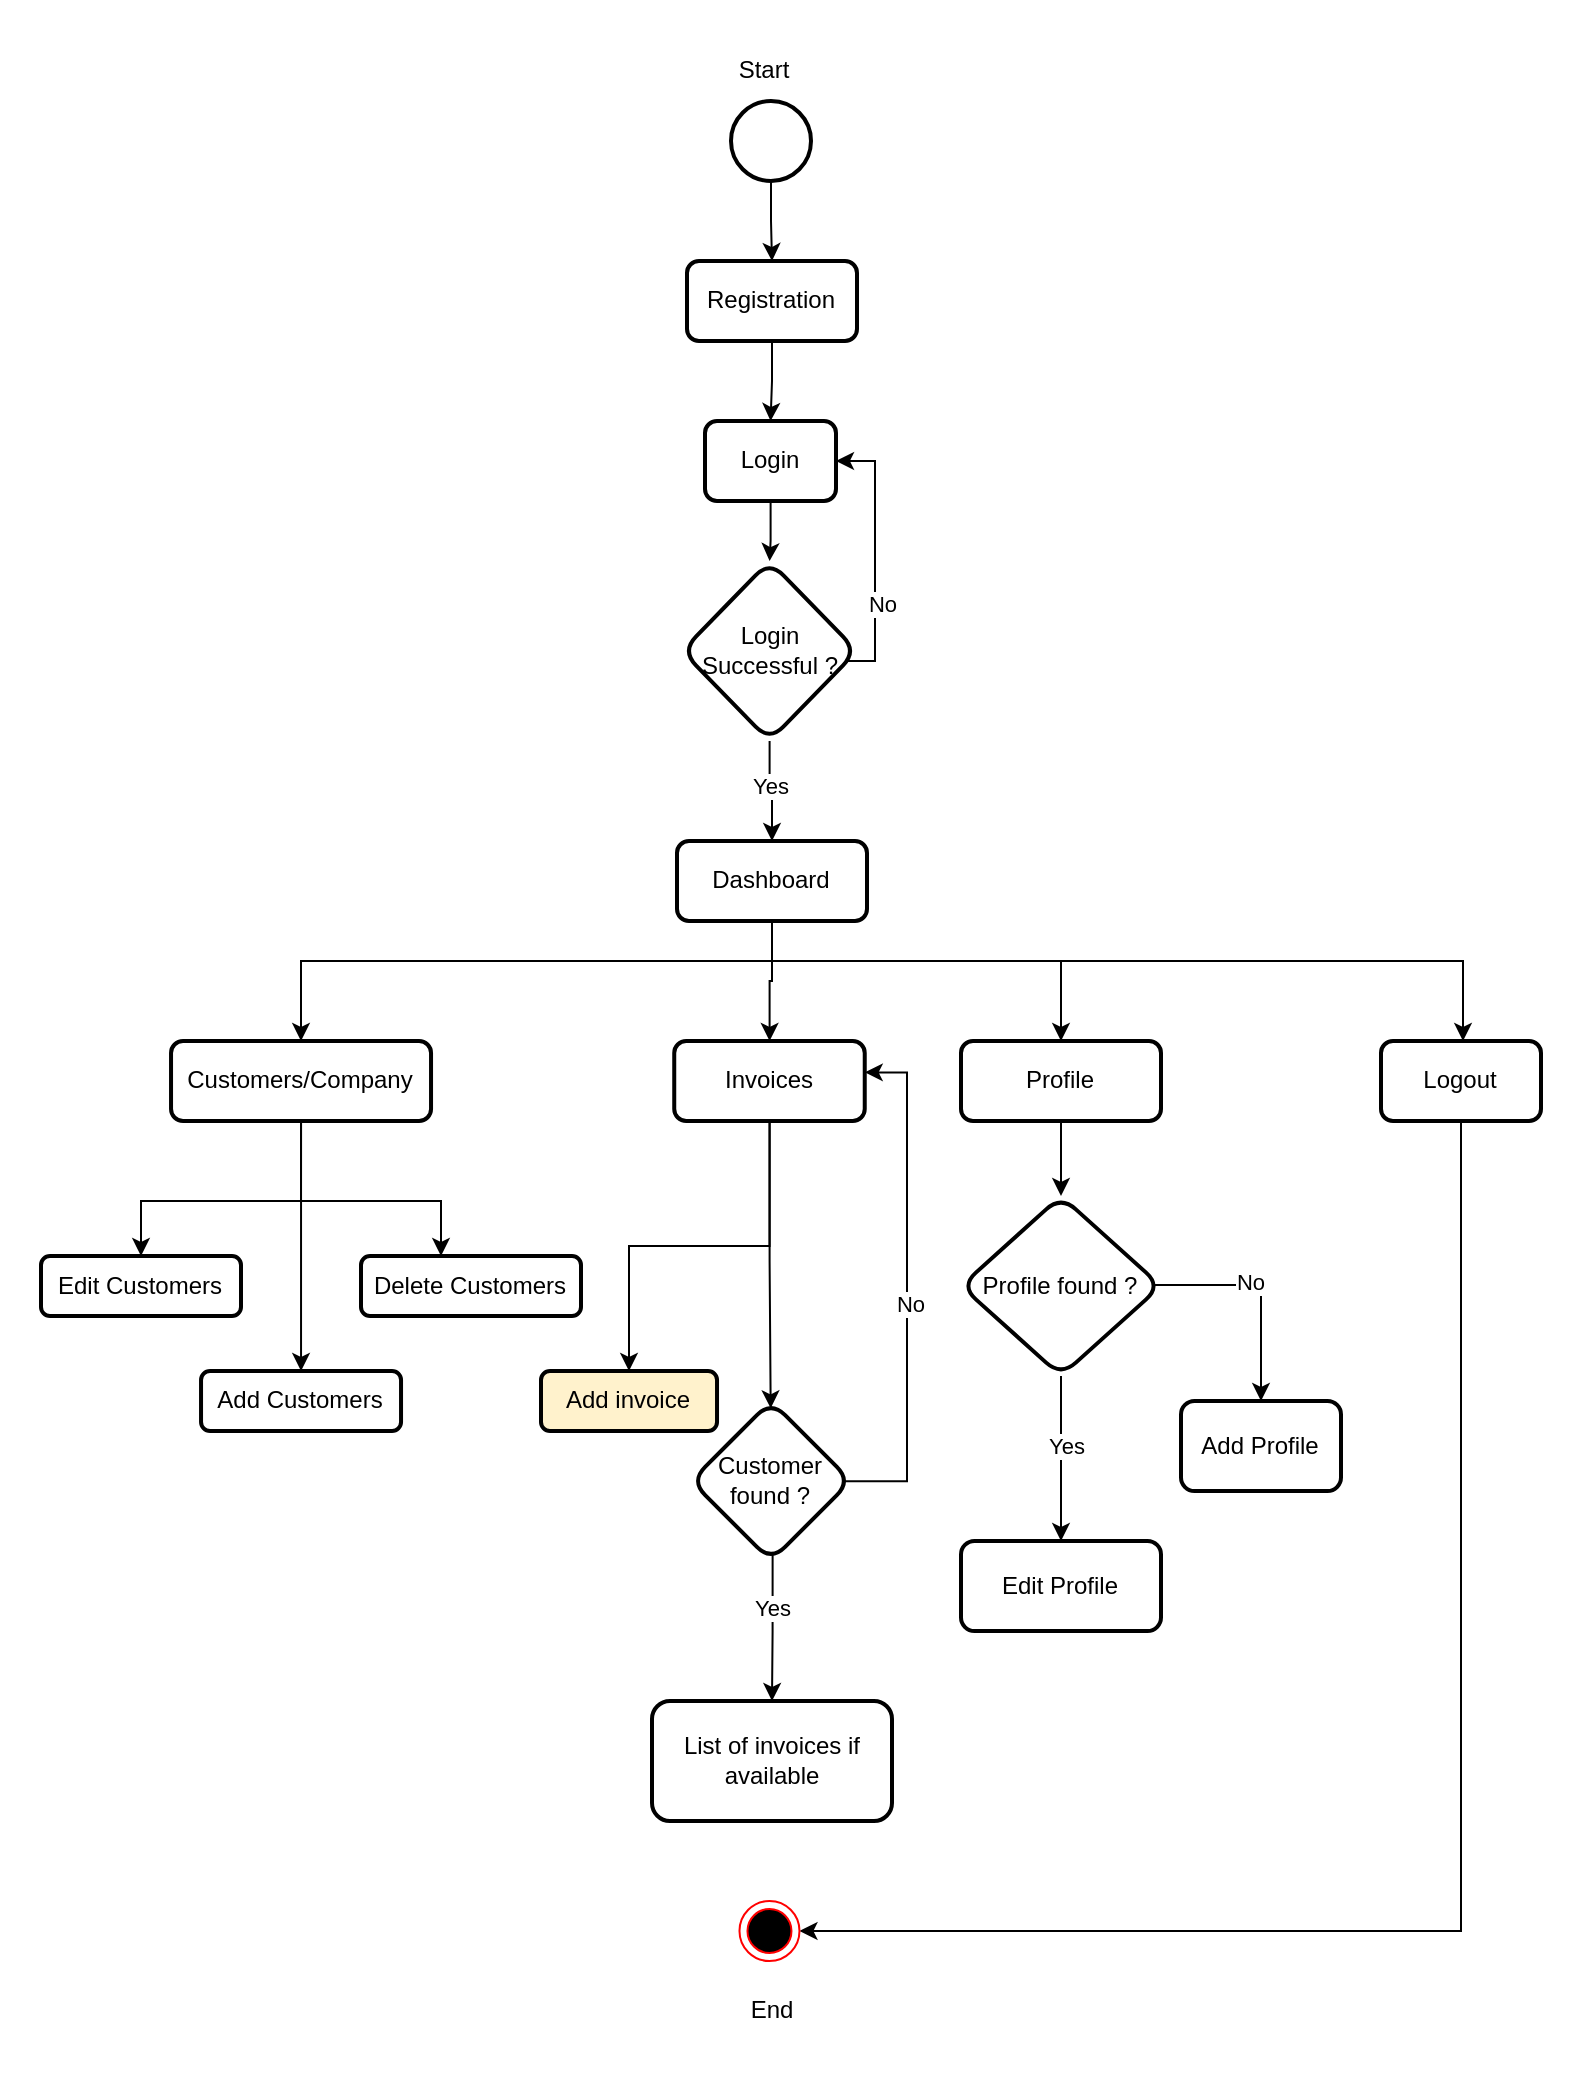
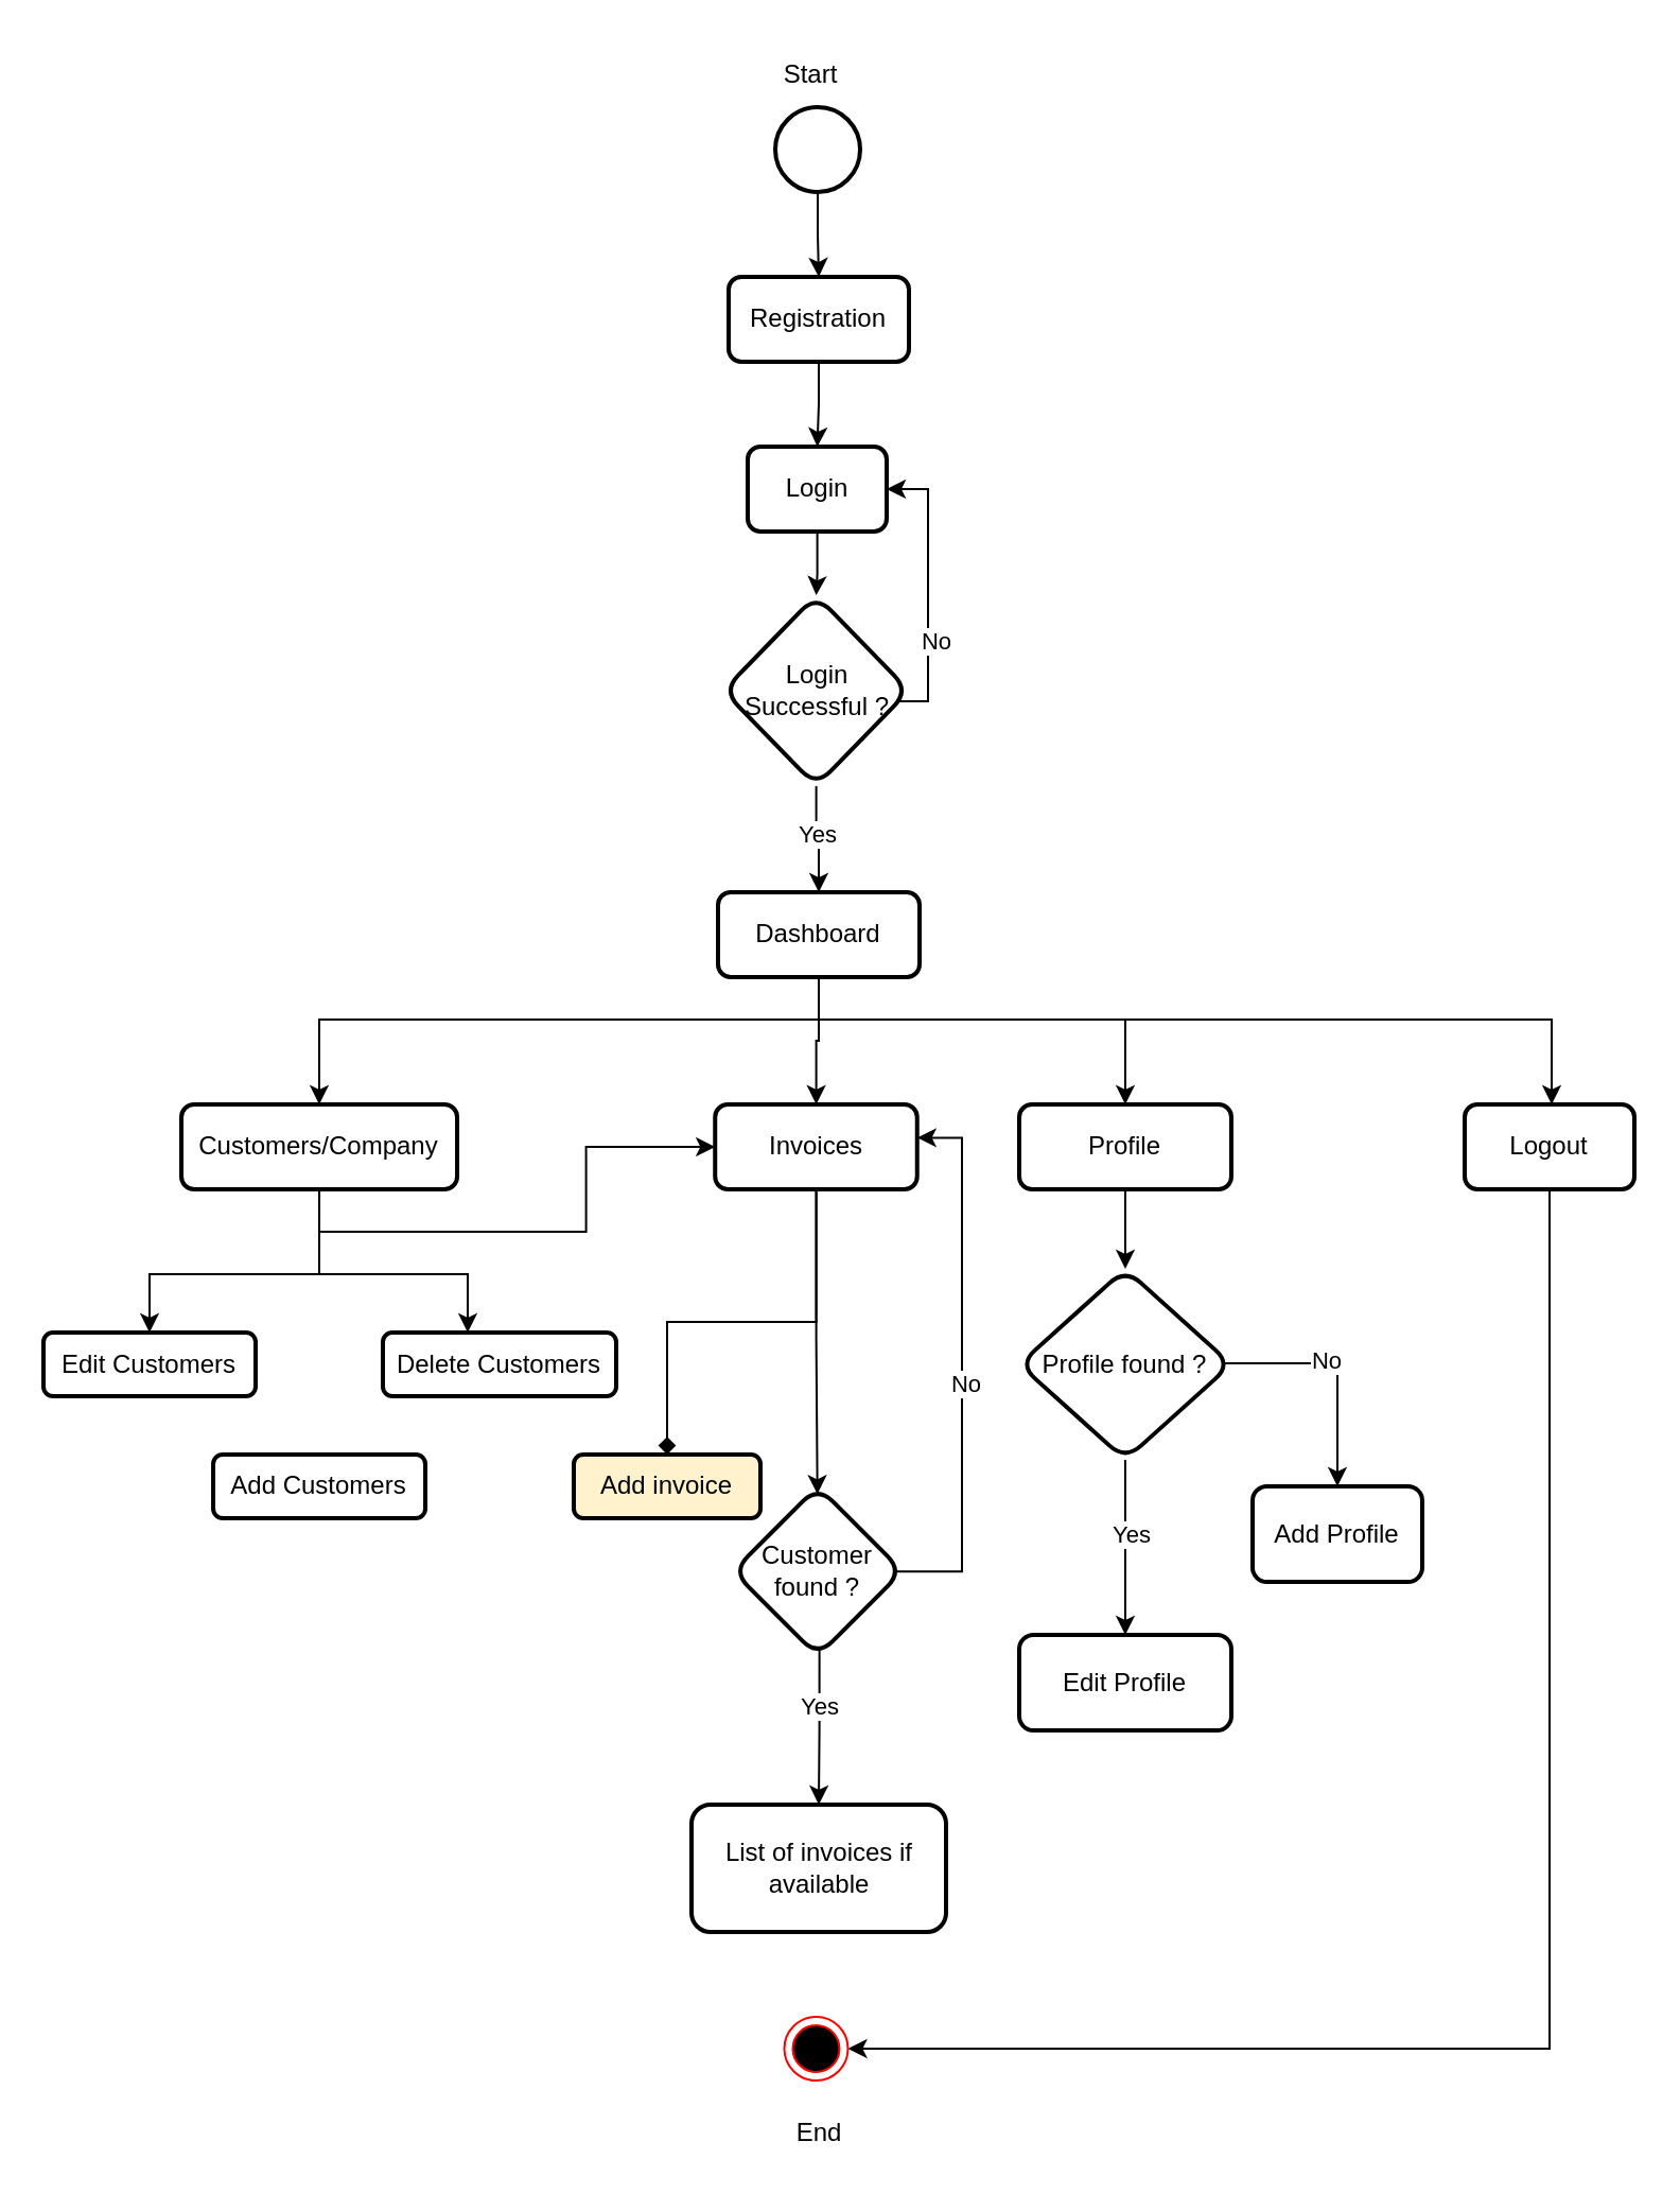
- <mxCell id="21" value="" style="edgeStyle=orthogonalEdgeStyle;rounded=0;orthogonalLoop=1;jettySize=auto;html=1;exitX=0.5;exitY=1;exitDx=0;exitDy=0;" edge="1" parent="1" source="19" target="23"><mxGeometry relative="1" as="geometry"><mxPoint x="70.004" y="600" as="sourcePoint" /></mxGeometry></mxCell>
+ <mxCell id="21" value="" style="edgeStyle=orthogonalEdgeStyle;rounded=0;orthogonalLoop=1;jettySize=auto;html=1;exitX=0.5;exitY=1;exitDx=0;exitDy=0;" edge="1" parent="1" source="19" target="27"><mxGeometry relative="1" as="geometry"><mxPoint x="70.004" y="600" as="sourcePoint" /></mxGeometry></mxCell>
- <mxCell id="25" value="" style="edgeStyle=orthogonalEdgeStyle;rounded=0;orthogonalLoop=1;jettySize=auto;html=1;" edge="1" parent="1" source="27" target="28"><mxGeometry relative="1" as="geometry" /></mxCell>
+ <mxCell id="25" value="" style="edgeStyle=orthogonalEdgeStyle;rounded=0;orthogonalLoop=1;jettySize=auto;html=1;endArrow=diamond;" edge="1" parent="1" source="27" target="28"><mxGeometry relative="1" as="geometry" /></mxCell>
